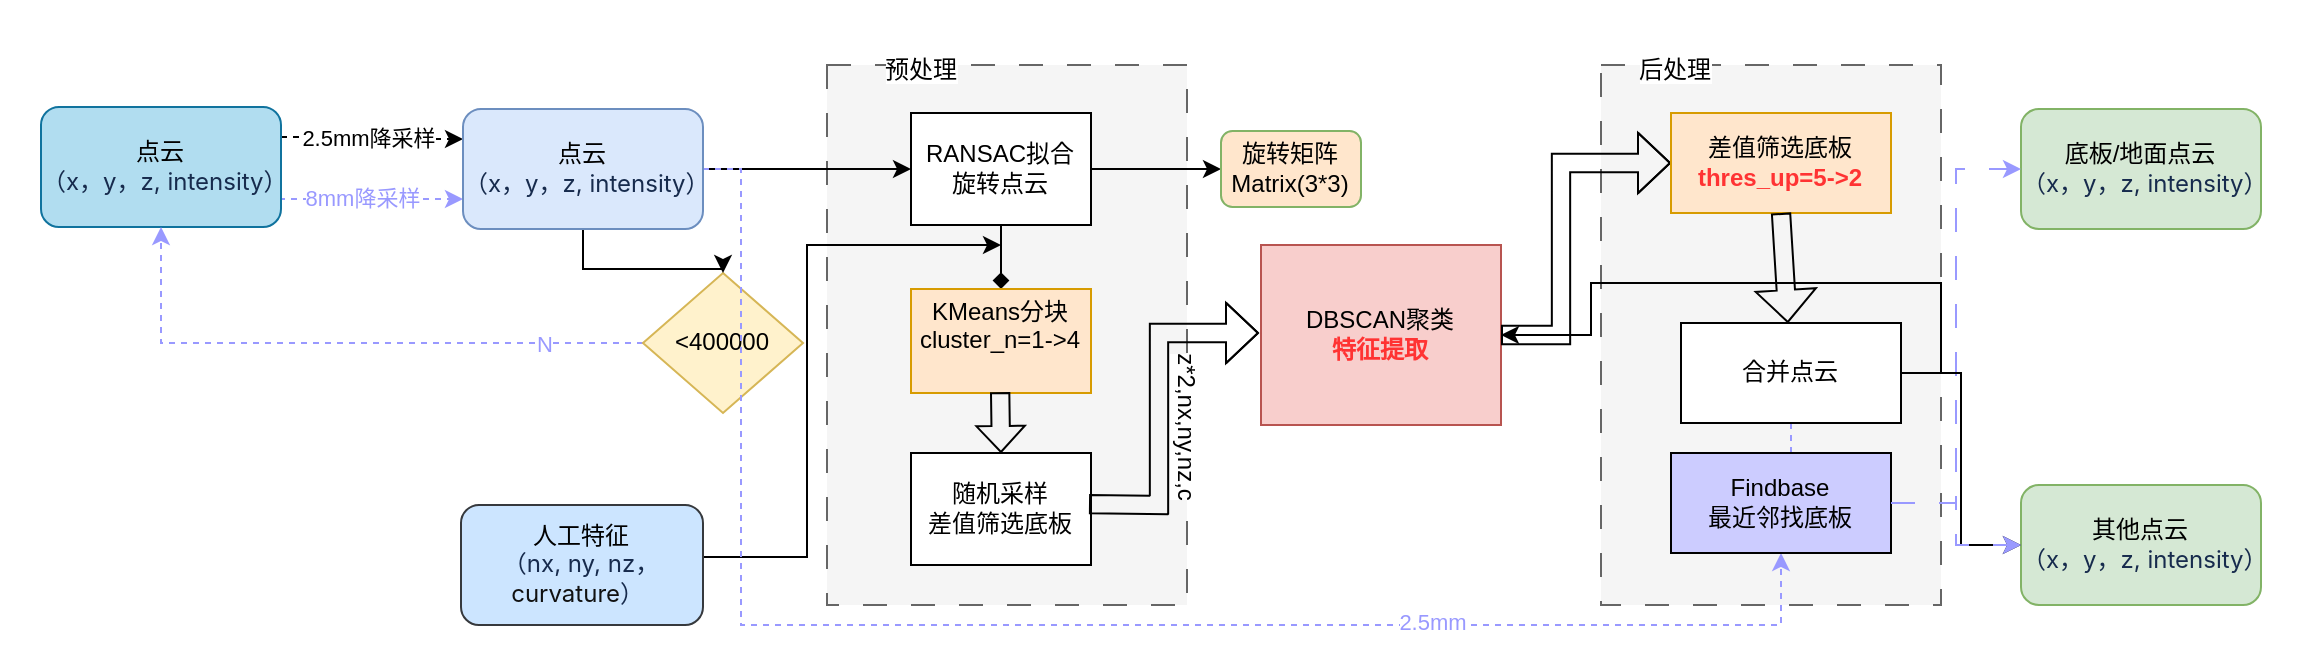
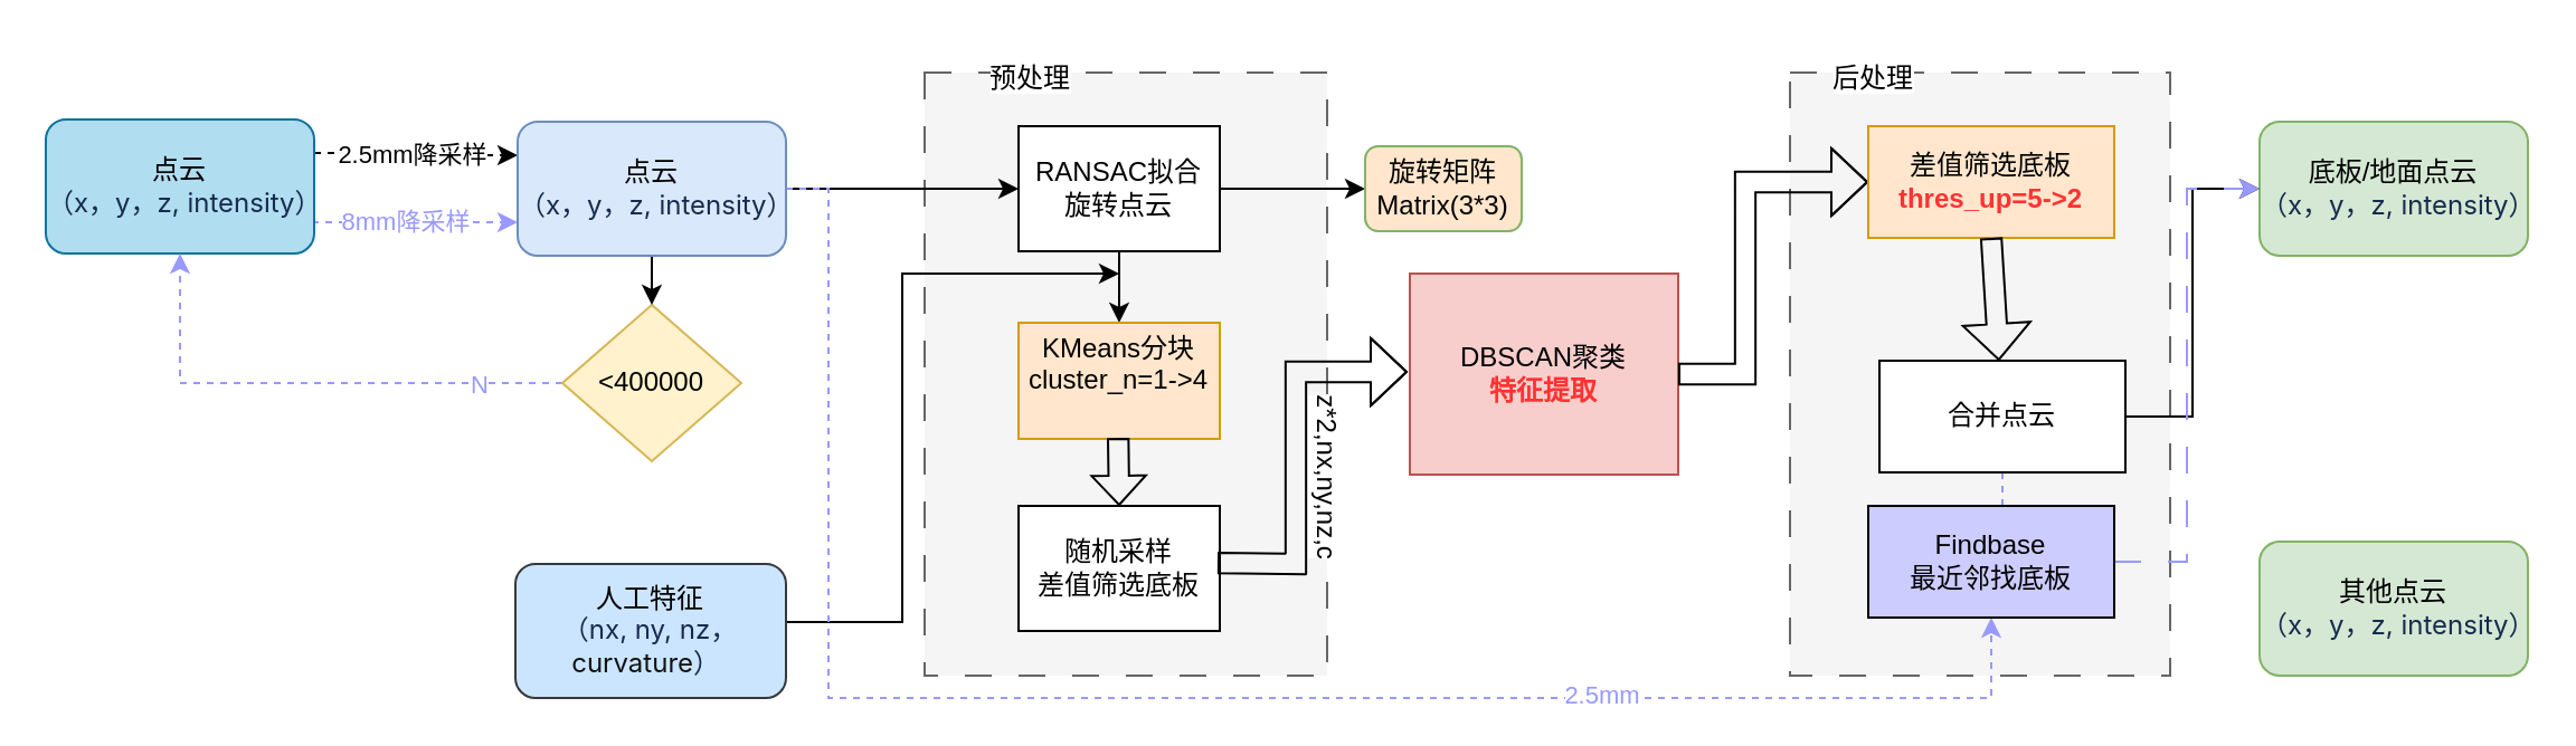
- <mxCell id="22" style="edgeStyle=orthogonalEdgeStyle;rounded=0;orthogonalLoop=1;jettySize=auto;html=1;exitX=0.5;exitY=1;exitDx=0;exitDy=0;entryX=0.5;entryY=0;entryDx=0;entryDy=0;endArrow=diamond;" edge="1" parent="1" source="24" target="25"><mxGeometry relative="1" as="geometry" /></mxCell>
+ <mxCell id="22" style="edgeStyle=orthogonalEdgeStyle;rounded=0;orthogonalLoop=1;jettySize=auto;html=1;exitX=0.5;exitY=1;exitDx=0;exitDy=0;entryX=0.5;entryY=0;entryDx=0;entryDy=0;" edge="1" parent="1" source="24" target="25"><mxGeometry relative="1" as="geometry" /></mxCell>
- <mxCell id="33" style="edgeStyle=orthogonalEdgeStyle;rounded=0;orthogonalLoop=1;jettySize=auto;html=1;exitX=1;exitY=0.5;exitDx=0;exitDy=0;" edge="1" parent="1" source="35" target="3"><mxGeometry relative="1" as="geometry" /></mxCell>
+ <mxCell id="33" style="edgeStyle=orthogonalEdgeStyle;rounded=0;orthogonalLoop=1;jettySize=auto;html=1;exitX=1;exitY=0.5;exitDx=0;exitDy=0;entryX=0;entryY=0.5;entryDx=0;entryDy=0;" edge="1" parent="1" source="35" target="12"><mxGeometry relative="1" as="geometry" /></mxCell>
- <mxCell id="16" value="&amp;lt;400000" style="rhombus;whiteSpace=wrap;html=1;fillColor=#fff2cc;strokeColor=#d6b656;" vertex="1" parent="1"><mxGeometry x="321" y="136" width="80" height="70" as="geometry" /></mxCell>
+ <mxCell id="16" value="&amp;lt;400000" style="rhombus;whiteSpace=wrap;html=1;fillColor=#fff2cc;strokeColor=#d6b656;" vertex="1" parent="1"><mxGeometry x="251" y="136" width="80" height="70" as="geometry" /></mxCell>
- <mxCell id="41" style="edgeStyle=orthogonalEdgeStyle;rounded=0;orthogonalLoop=1;jettySize=auto;html=1;exitX=1;exitY=0.5;exitDx=0;exitDy=0;entryX=0;entryY=0.5;entryDx=0;entryDy=0;strokeColor=#000000;" edge="1" parent="1" source="35" target="13"><mxGeometry relative="1" as="geometry" /></mxCell>
- <mxCell id="42" style="edgeStyle=orthogonalEdgeStyle;rounded=0;orthogonalLoop=1;jettySize=auto;html=1;exitX=1;exitY=0.5;exitDx=0;exitDy=0;entryX=0;entryY=0.5;entryDx=0;entryDy=0;strokeColor=#9999FF;dashed=1;dashPattern=12 12;" edge="1" parent="1" source="37" target="13"><mxGeometry relative="1" as="geometry" /></mxCell>
